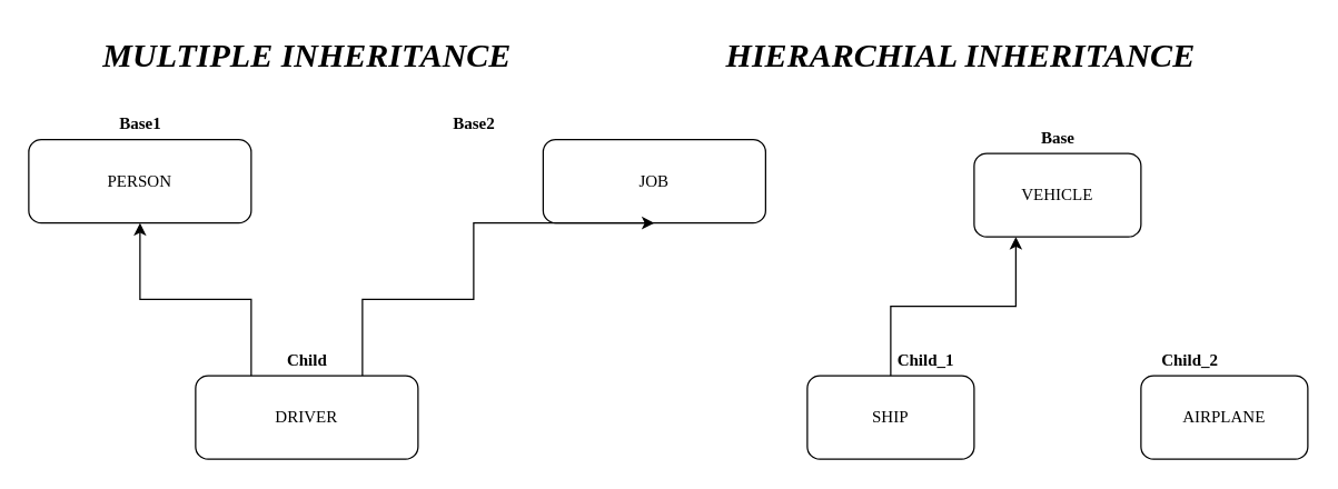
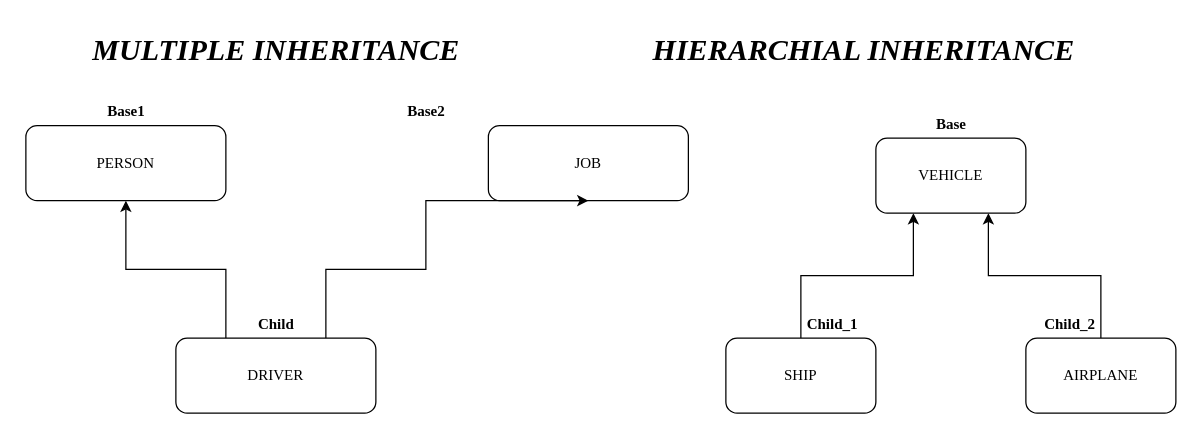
+ <mxCell id="13" style="edgeStyle=orthogonalEdgeStyle;rounded=0;orthogonalLoop=1;jettySize=auto;html=1;entryX=0.75;entryY=1;entryDx=0;entryDy=0;fontFamily=Times New Roman;fontSize=12;" edge="1" parent="1" source="14" target="15"><mxGeometry relative="1" as="geometry" /></mxCell>
